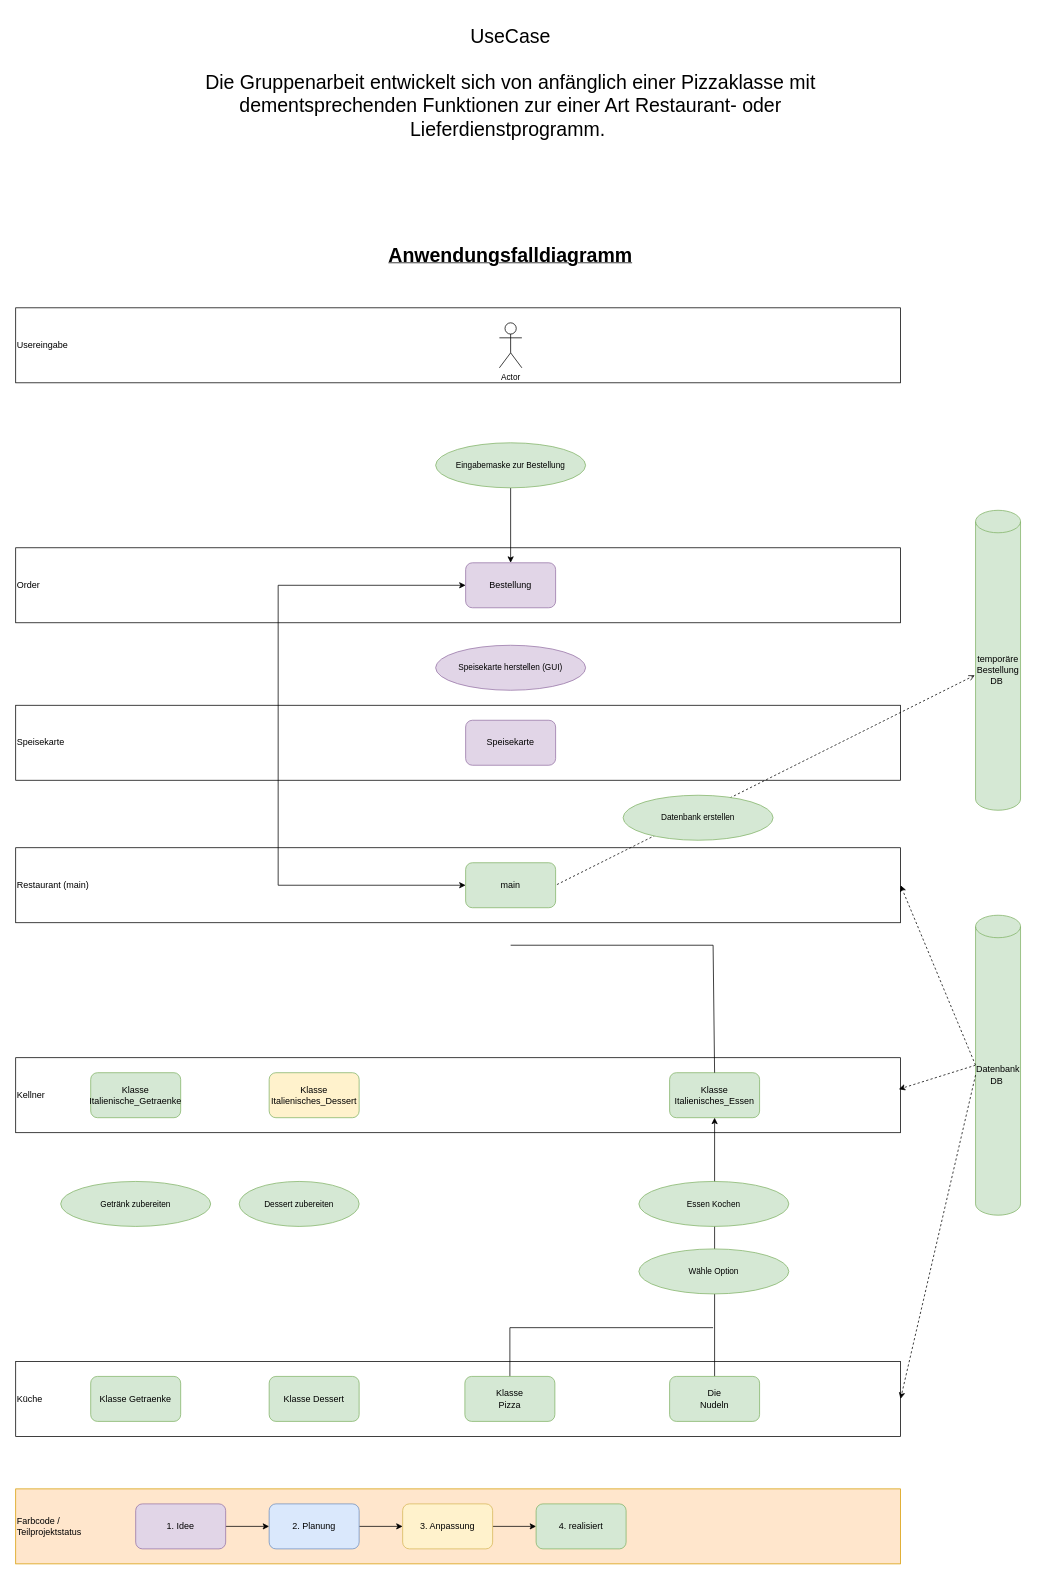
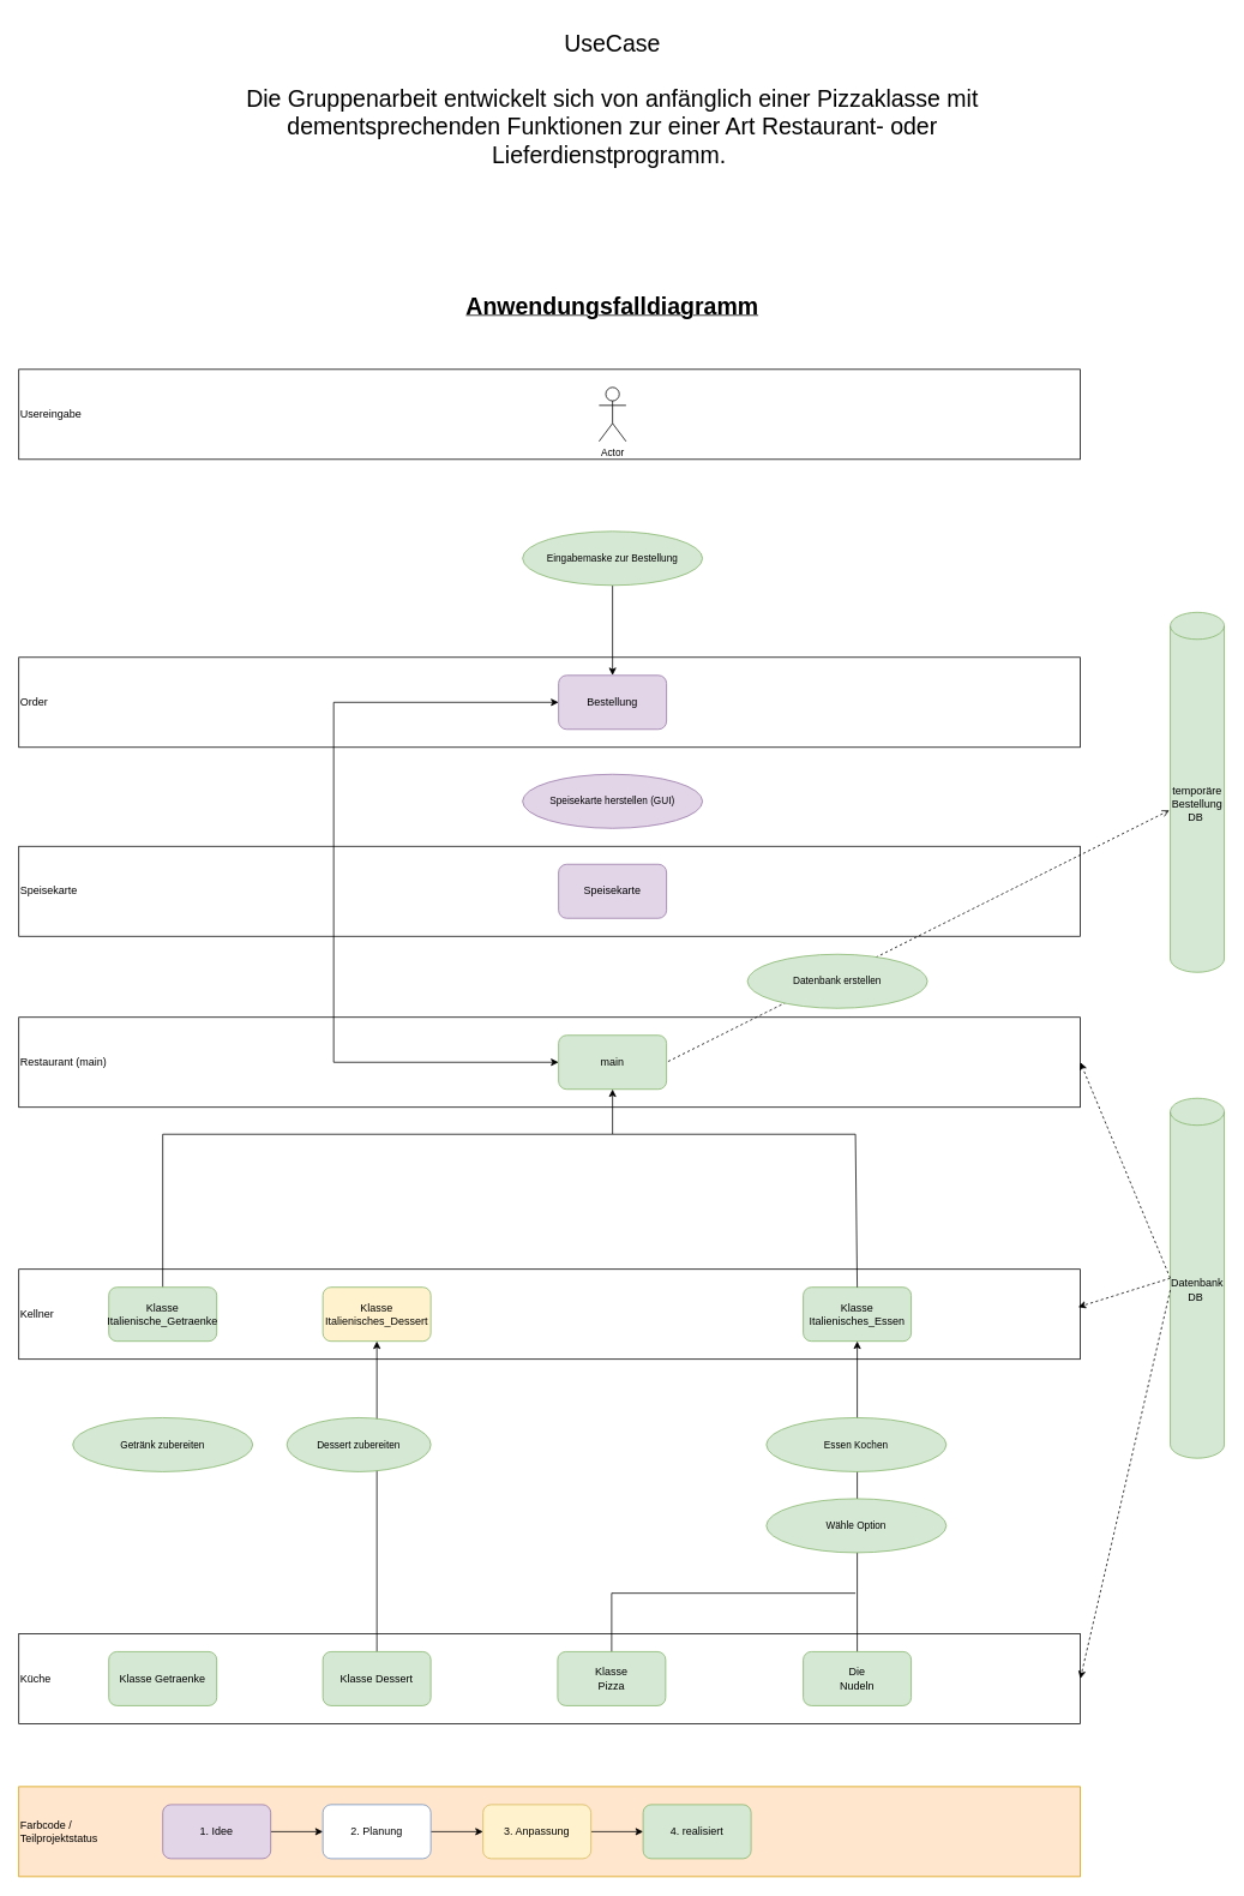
+ <mxCell id="40" style="edgeStyle=orthogonalEdgeStyle;rounded=0;orthogonalLoop=1;jettySize=auto;html=1;entryX=0.5;entryY=1;entryDx=0;entryDy=0;" parent="1" source="41" target="8" edge="1"><mxGeometry relative="1" as="geometry"><Array as="points"><mxPoint x="180" y="1260" /><mxPoint x="680" y="1260" /></Array></mxGeometry></mxCell>
+ <mxCell id="16" style="rounded=0;orthogonalLoop=1;jettySize=auto;html=1;" parent="1" source="17" target="18" edge="1"><mxGeometry relative="1" as="geometry"><mxPoint x="418" y="1625" as="targetPoint" /></mxGeometry></mxCell>
- <mxCell id="23" value="2. Planung" style="rounded=1;whiteSpace=wrap;html=1;fillColor=#dae8fc;strokeColor=#6c8ebf;" parent="1" vertex="1"><mxGeometry x="358" y="2005" width="120" height="60" as="geometry" /></mxCell>
+ <mxCell id="23" value="2. Planung" style="rounded=1;whiteSpace=wrap;html=1;fillColor=#ffffff;strokeColor=#6c8ebf;" parent="1" vertex="1"><mxGeometry x="358" y="2005" width="120" height="60" as="geometry" /></mxCell>
